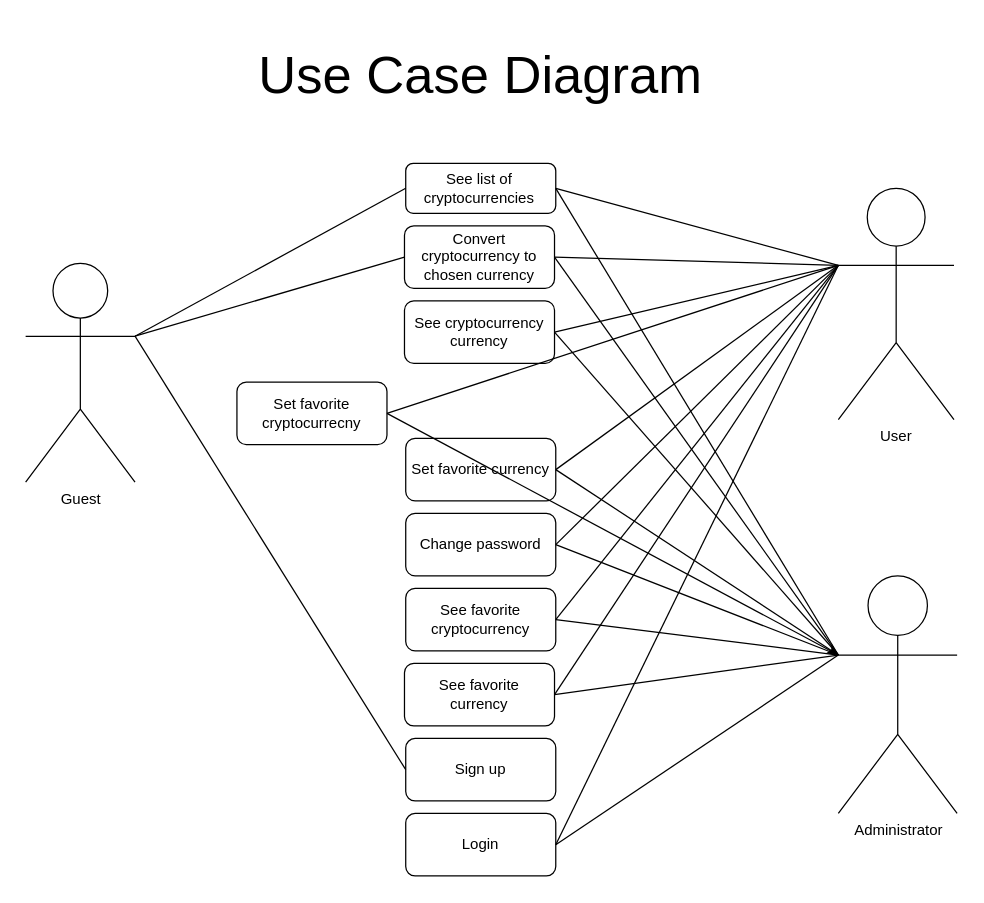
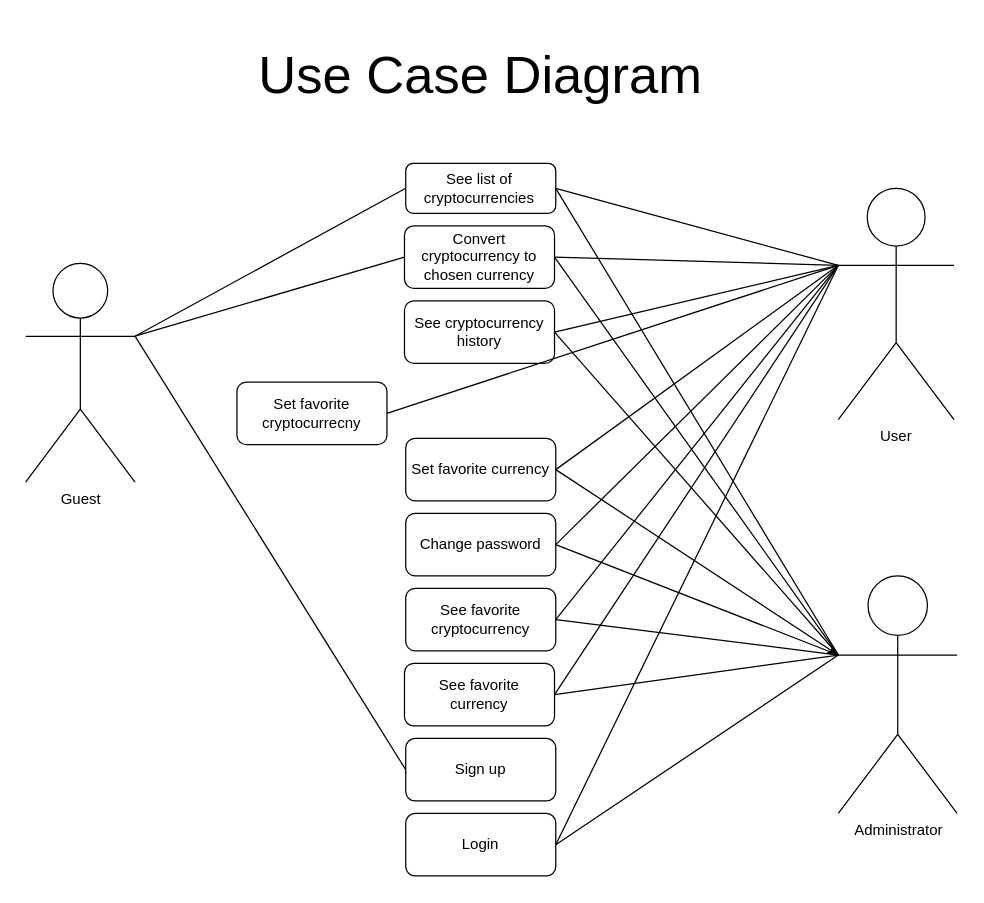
- <mxCell id="8" value="See cryptocurrency currency" style="rounded=1;whiteSpace=wrap;html=1;" vertex="1" parent="1"><mxGeometry x="323" y="240" width="120" height="50" as="geometry" /></mxCell>
+ <mxCell id="8" value="See cryptocurrency history" style="rounded=1;whiteSpace=wrap;html=1;" vertex="1" parent="1"><mxGeometry x="323" y="240" width="120" height="50" as="geometry" /></mxCell>
- <mxCell id="34" value="" style="endArrow=none;html=1;exitX=1;exitY=0.5;exitDx=0;exitDy=0;entryX=0;entryY=0.333;entryDx=0;entryDy=0;entryPerimeter=0;" edge="1" parent="1" source="9" target="4"><mxGeometry width="50" height="50" relative="1" as="geometry"><mxPoint x="454" y="385" as="sourcePoint" /><mxPoint x="680" y="533.333" as="targetPoint" /></mxGeometry></mxCell>
